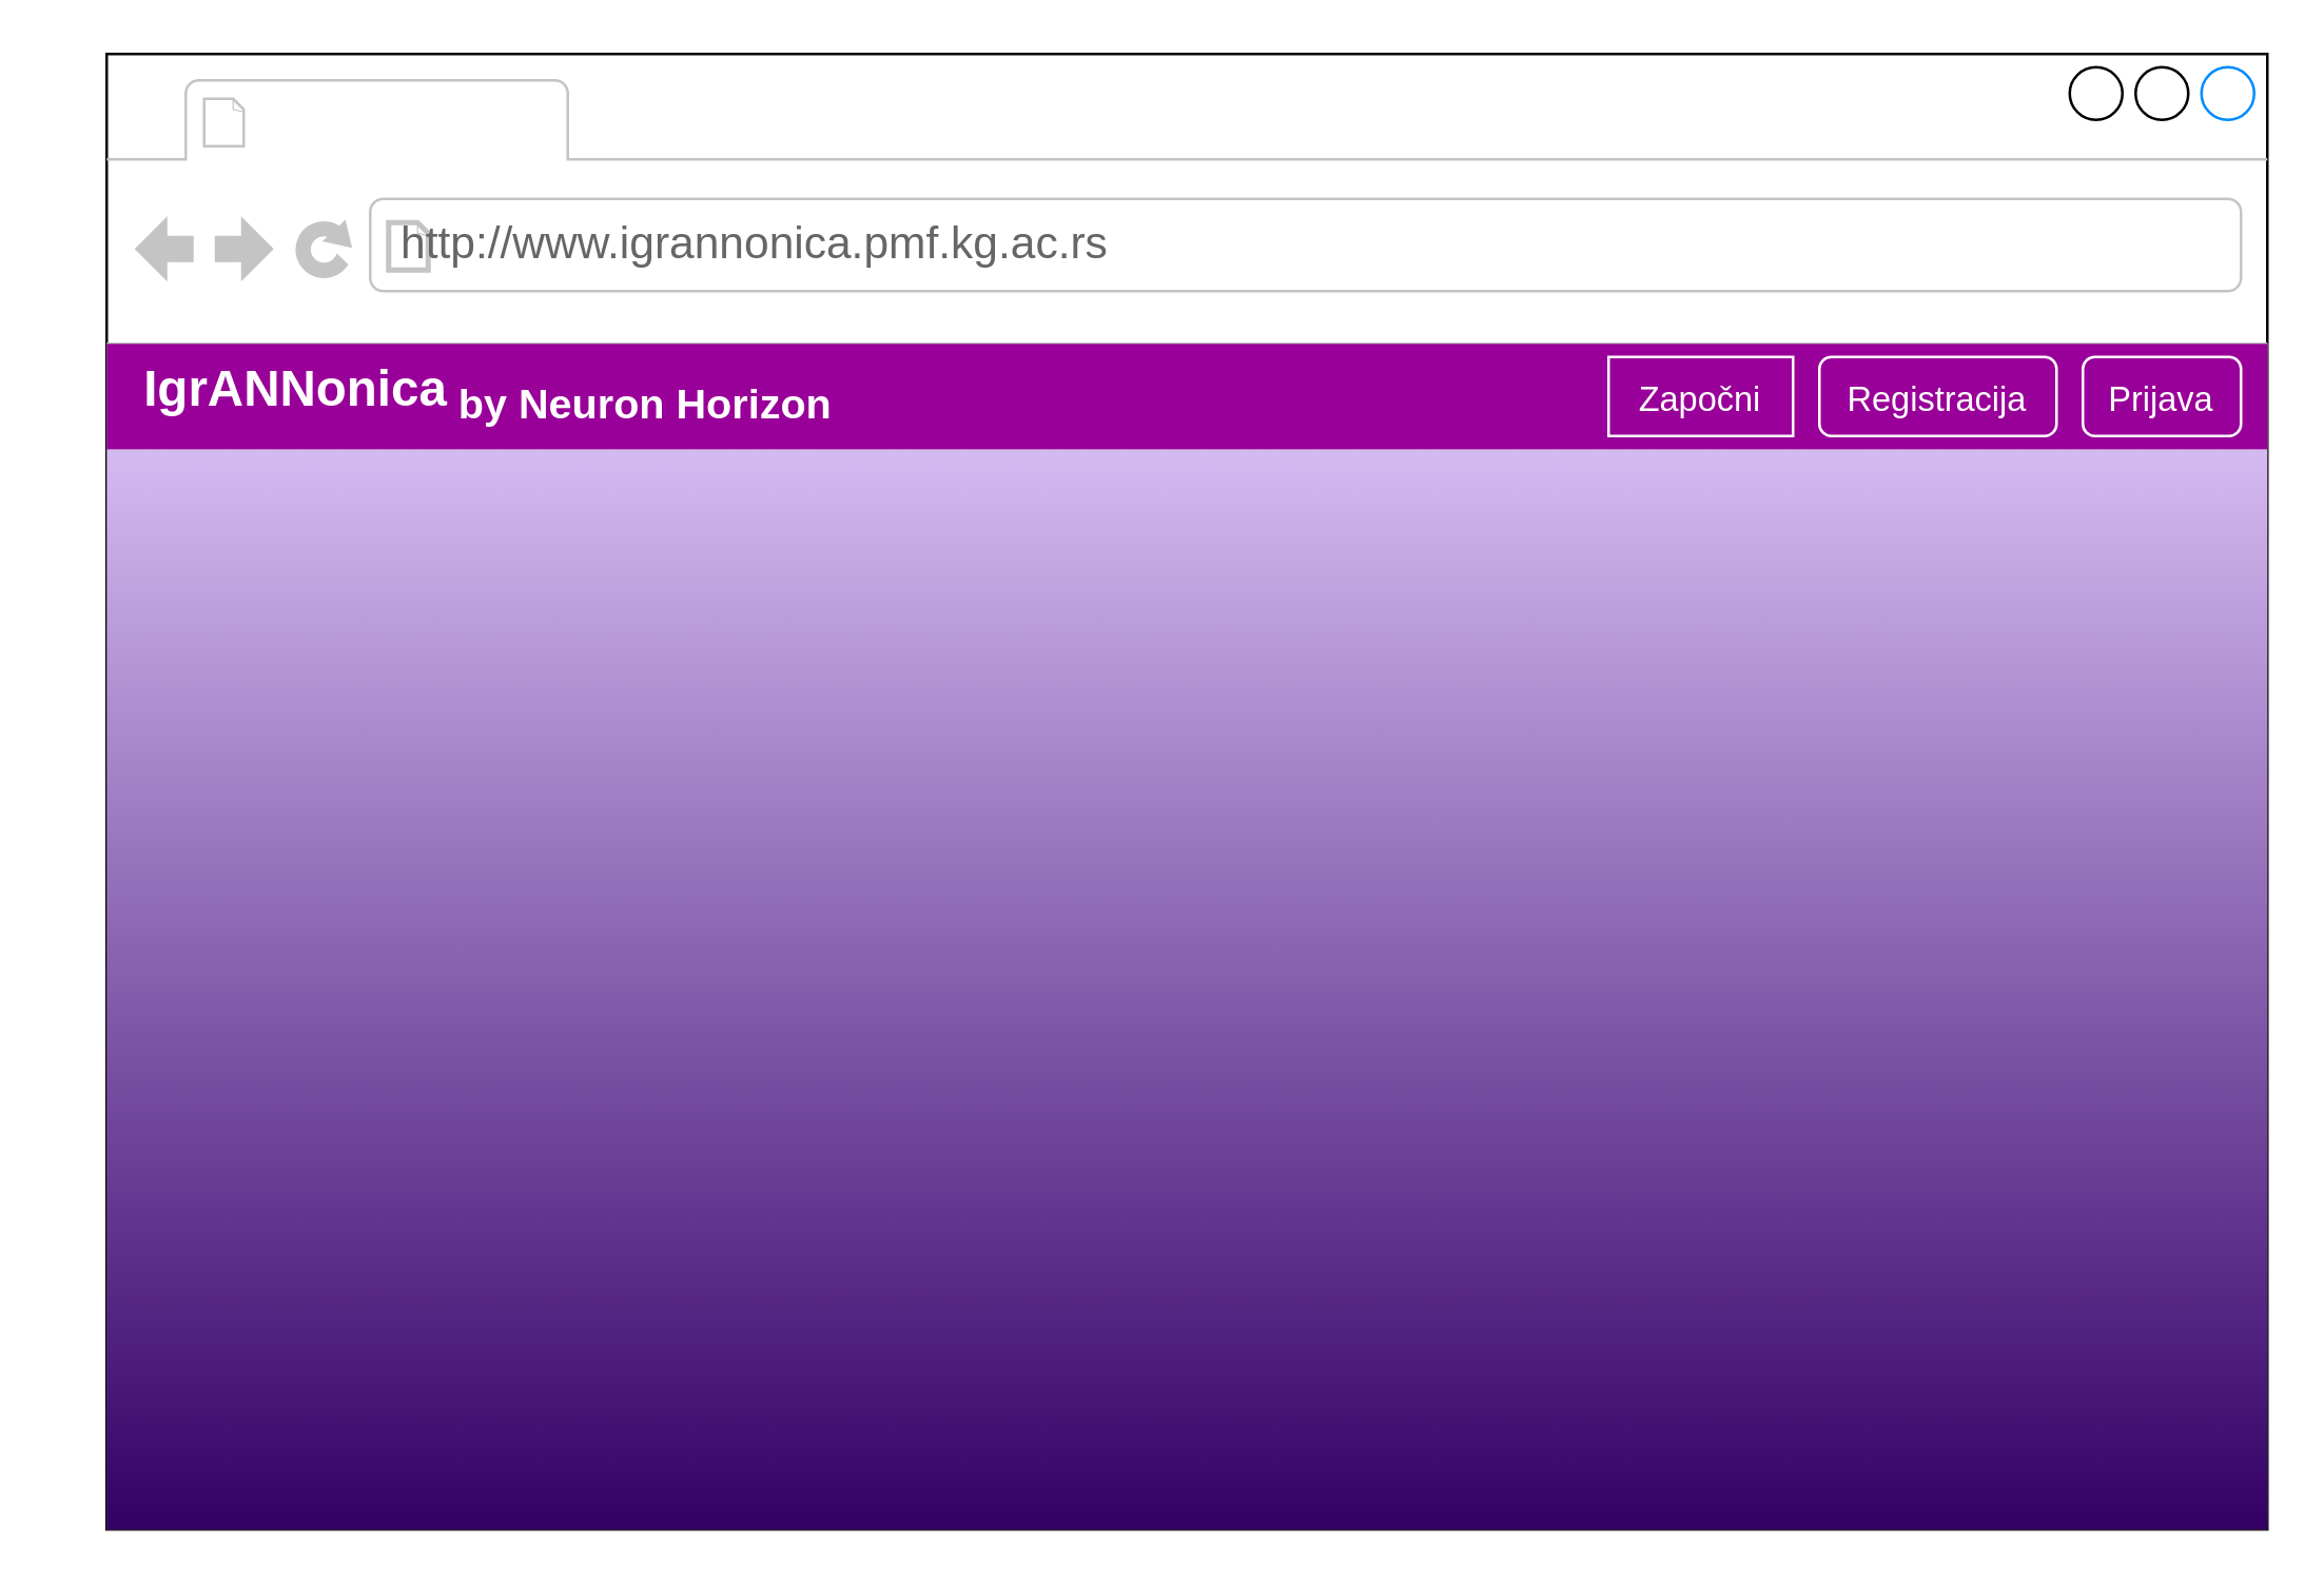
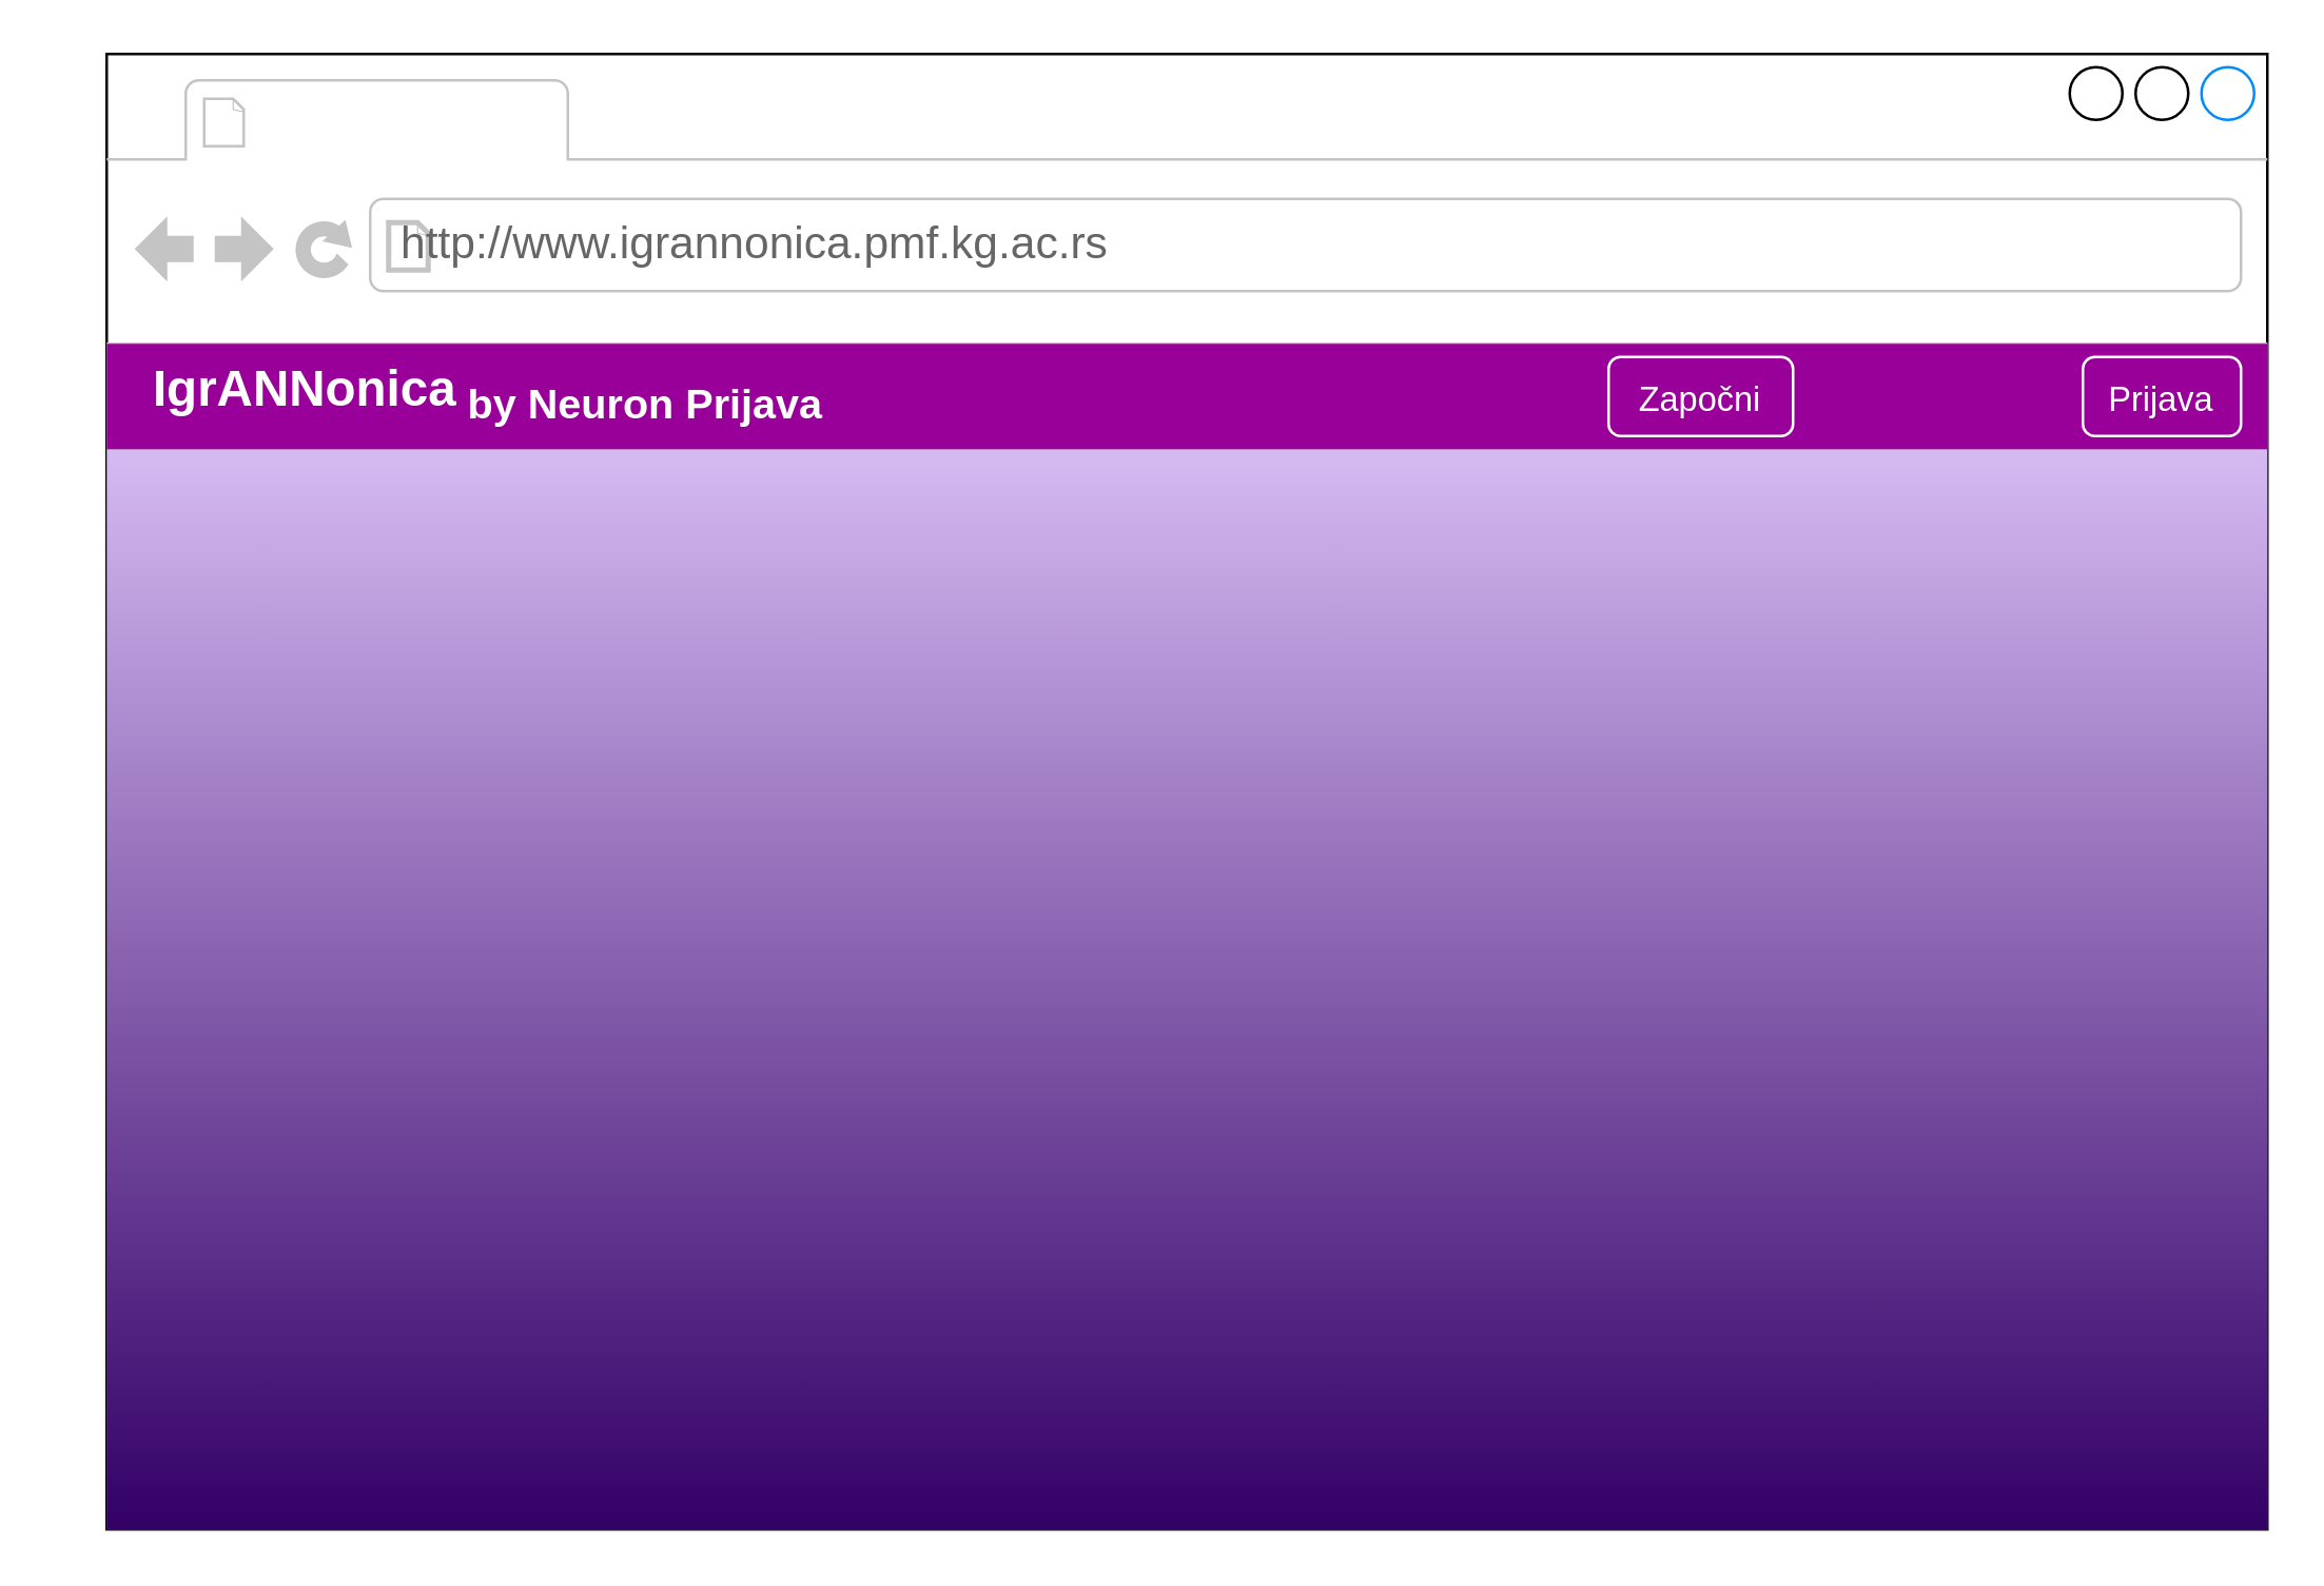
- <mxCell id="9" value="&lt;h4&gt;&lt;b&gt;IgrANNonica&lt;sub&gt;&amp;nbsp;by Neuron Horizon&lt;/sub&gt;&lt;/b&gt;&lt;/h4&gt;" style="text;html=1;strokeColor=none;fillColor=none;align=center;verticalAlign=middle;whiteSpace=wrap;rounded=0;labelBackgroundColor=none;fontSize=19;fontColor=#FFFFFF;" vertex="1" parent="1"><mxGeometry x="20" y="135" width="330" height="30" as="geometry" /></mxCell>
+ <mxCell id="9" value="&lt;h4&gt;&lt;b&gt;IgrANNonica&lt;sub&gt;&amp;nbsp;by Neuron Prijava&lt;/sub&gt;&lt;/b&gt;&lt;/h4&gt;" style="text;html=1;strokeColor=none;fillColor=none;align=center;verticalAlign=middle;whiteSpace=wrap;rounded=0;labelBackgroundColor=none;fontSize=19;fontColor=#FFFFFF;" vertex="1" parent="1"><mxGeometry x="20" y="135" width="330" height="30" as="geometry" /></mxCell>
- <mxCell id="6" value="&lt;font style=&quot;font-size: 13px&quot; color=&quot;#ffffff&quot;&gt;Započni&lt;/font&gt;" style="whiteSpace=wrap;html=1;labelBackgroundColor=none;fontSize=15;strokeColor=#FFFFFF;strokeWidth=1;fillColor=none;gradientColor=none;rounded=0;" vertex="1" parent="1"><mxGeometry x="610" y="135" width="70" height="30" as="geometry" /></mxCell>
+ <mxCell id="6" value="&lt;font style=&quot;font-size: 13px&quot; color=&quot;#ffffff&quot;&gt;Započni&lt;/font&gt;" style="rounded=1;whiteSpace=wrap;html=1;labelBackgroundColor=none;fontSize=15;strokeColor=#FFFFFF;strokeWidth=1;fillColor=none;gradientColor=none;" vertex="1" parent="1"><mxGeometry x="610" y="135" width="70" height="30" as="geometry" /></mxCell>
- <mxCell id="7" value="&lt;font style=&quot;font-size: 13px&quot; color=&quot;#ffffff&quot;&gt;Registracija&lt;/font&gt;" style="rounded=1;whiteSpace=wrap;html=1;labelBackgroundColor=none;fontSize=15;strokeColor=#FFFFFF;strokeWidth=1;fillColor=none;gradientColor=none;" vertex="1" parent="1"><mxGeometry x="690" y="135" width="90" height="30" as="geometry" /></mxCell>
